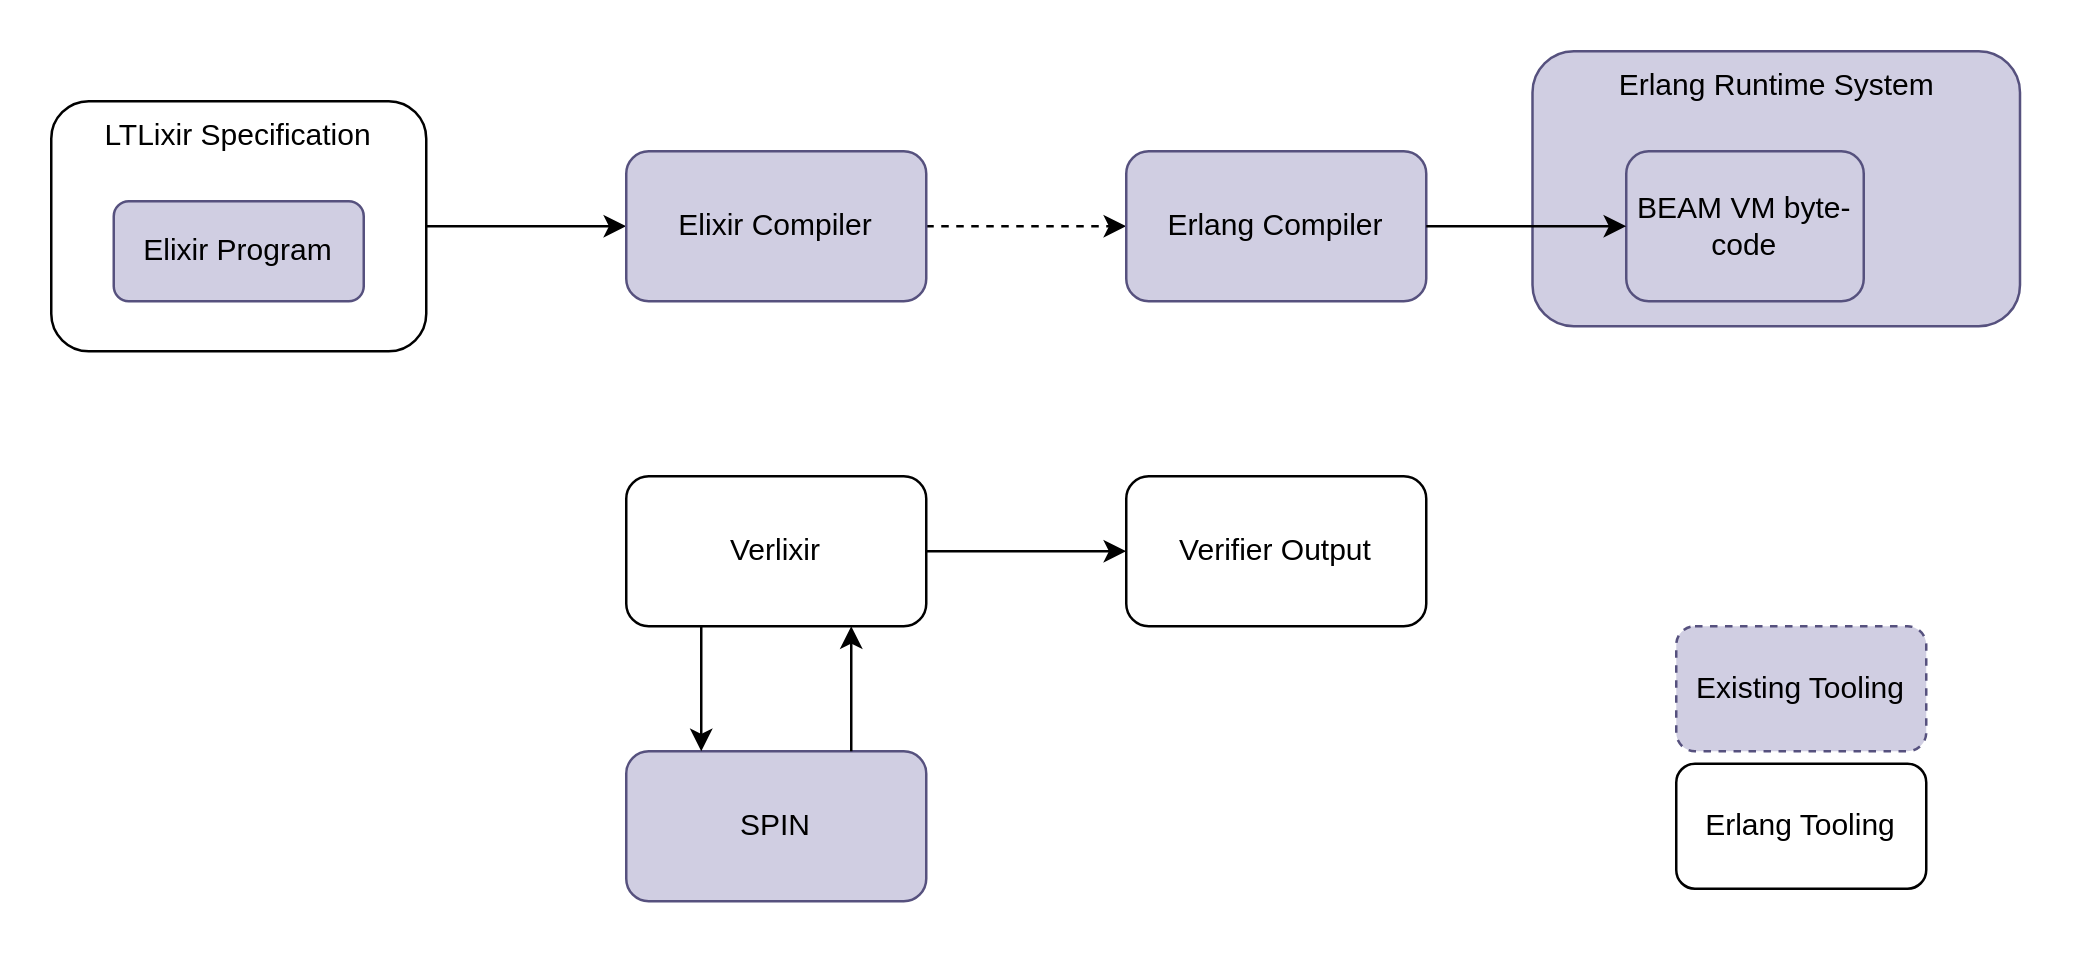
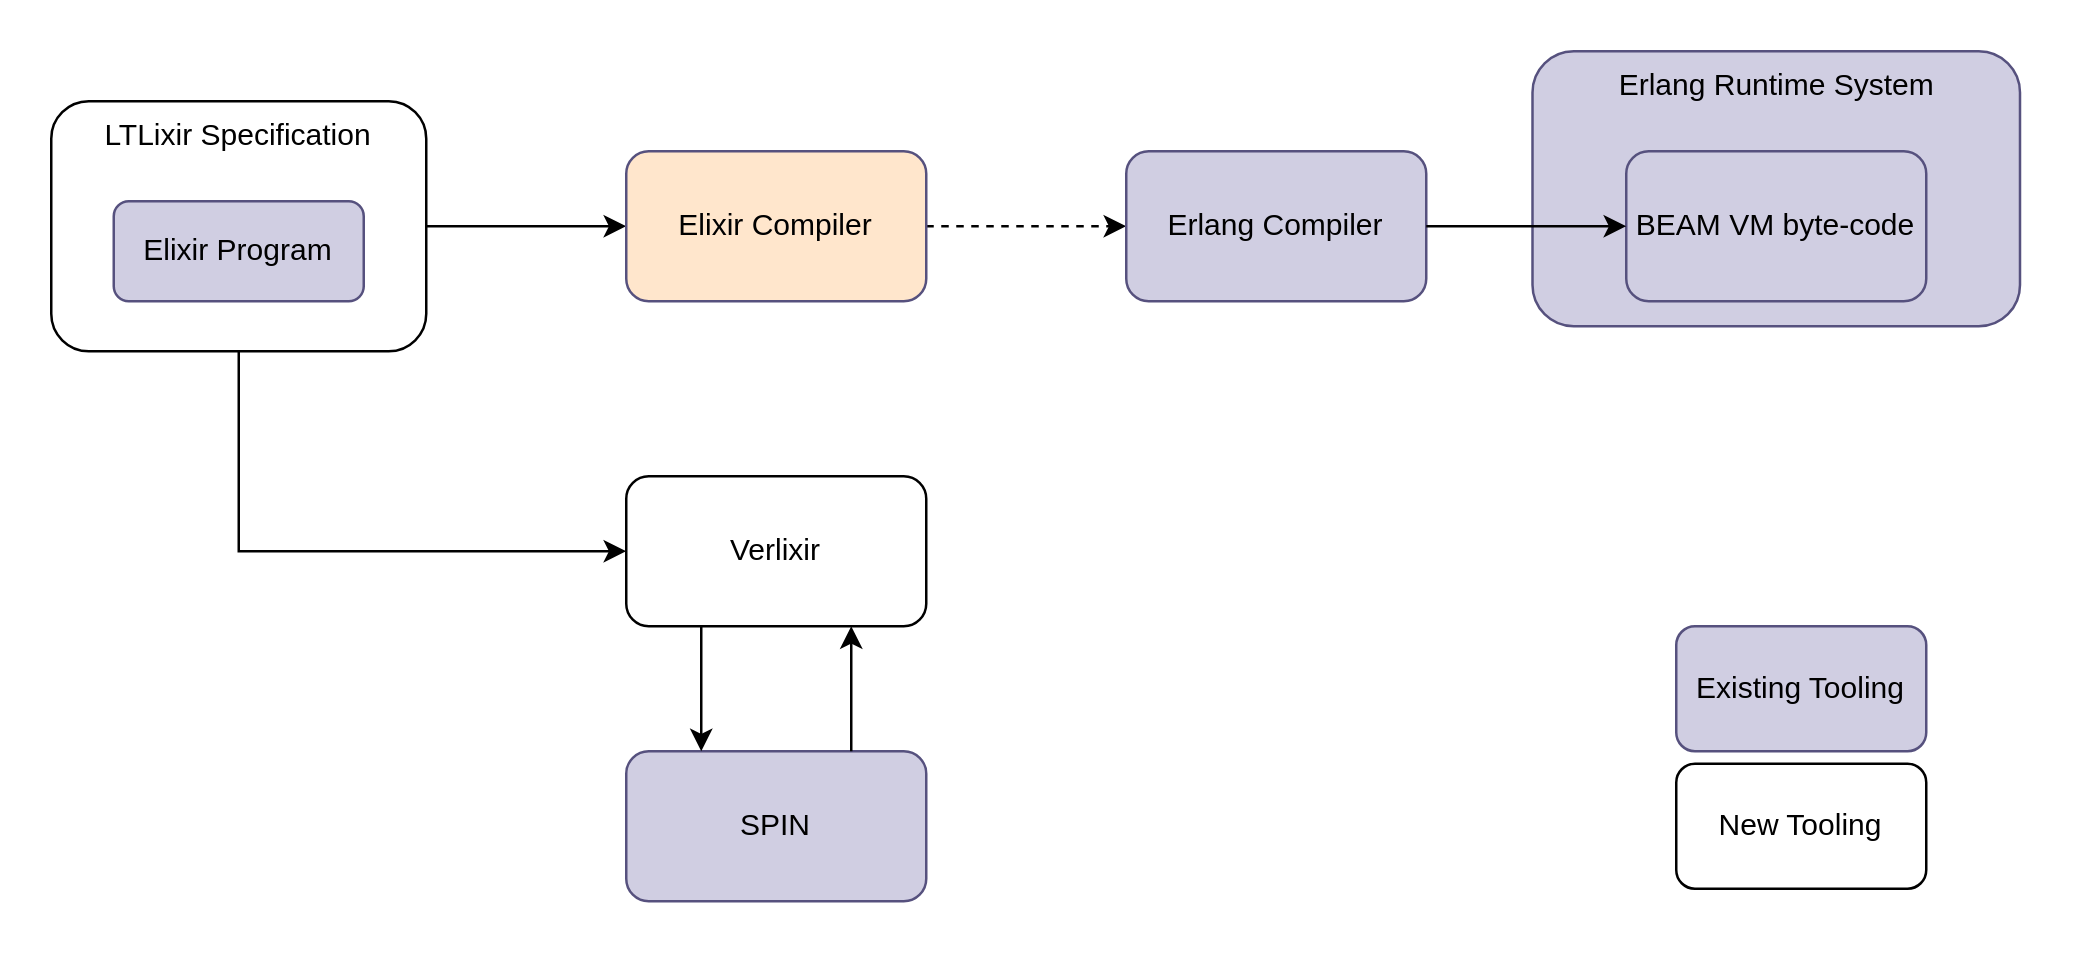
- <mxCell id="7" value="Elixir Compiler" style="whiteSpace=wrap;html=1;verticalAlign=middle;rounded=1;fillColor=#d0cee2;strokeColor=#56517e;" parent="1" vertex="1"><mxGeometry x="250" y="60" width="120" height="60" as="geometry" /></mxCell>
+ <mxCell id="7" value="Elixir Compiler" style="whiteSpace=wrap;html=1;verticalAlign=middle;rounded=1;fillColor=#ffe6cc;strokeColor=#56517e;" parent="1" vertex="1"><mxGeometry x="250" y="60" width="120" height="60" as="geometry" /></mxCell>
- <mxCell id="10" value="BEAM VM byte-code" style="whiteSpace=wrap;html=1;rounded=1;fillColor=#d0cee2;strokeColor=#56517e;" parent="1" vertex="1"><mxGeometry x="650" y="60" width="95" height="60" as="geometry" /></mxCell>
+ <mxCell id="10" value="BEAM VM byte-code" style="whiteSpace=wrap;html=1;rounded=1;fillColor=#d0cee2;strokeColor=#56517e;" parent="1" vertex="1"><mxGeometry x="650" y="60" width="120" height="60" as="geometry" /></mxCell>
+ <mxCell id="3" value="" style="edgeStyle=orthogonalEdgeStyle;rounded=0;orthogonalLoop=1;jettySize=auto;html=1;entryX=0;entryY=0.5;entryDx=0;entryDy=0;" parent="1" source="4" target="13" edge="1"><mxGeometry relative="1" as="geometry"><Array as="points"><mxPoint x="95" y="220" /></Array></mxGeometry></mxCell>
- <mxCell id="12" value="" style="edgeStyle=orthogonalEdgeStyle;rounded=0;orthogonalLoop=1;jettySize=auto;html=1;" parent="1" source="13" target="17" edge="1"><mxGeometry relative="1" as="geometry" /></mxCell>
- <mxCell id="17" value="Verifier Output" style="whiteSpace=wrap;html=1;rounded=1;" parent="1" vertex="1"><mxGeometry x="450" y="190" width="120" height="60" as="geometry" /></mxCell>
- <mxCell id="18" value="Existing Tooling" style="rounded=1;whiteSpace=wrap;html=1;fillColor=#d0cee2;strokeColor=#56517e;dashed=1;" parent="1" vertex="1"><mxGeometry x="670" y="250" width="100" height="50" as="geometry" /></mxCell>
+ <mxCell id="18" value="Existing Tooling" style="rounded=1;whiteSpace=wrap;html=1;fillColor=#d0cee2;strokeColor=#56517e;" parent="1" vertex="1"><mxGeometry x="670" y="250" width="100" height="50" as="geometry" /></mxCell>
- <mxCell id="19" value="Erlang Tooling" style="rounded=1;whiteSpace=wrap;html=1;" parent="1" vertex="1"><mxGeometry x="670" y="305" width="100" height="50" as="geometry" /></mxCell>
+ <mxCell id="19" value="New Tooling" style="rounded=1;whiteSpace=wrap;html=1;" parent="1" vertex="1"><mxGeometry x="670" y="305" width="100" height="50" as="geometry" /></mxCell>
